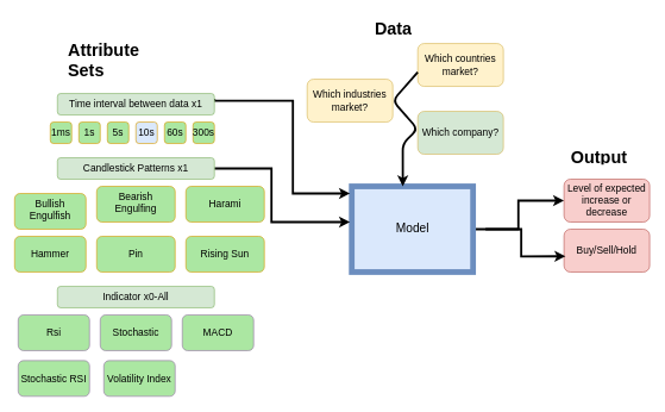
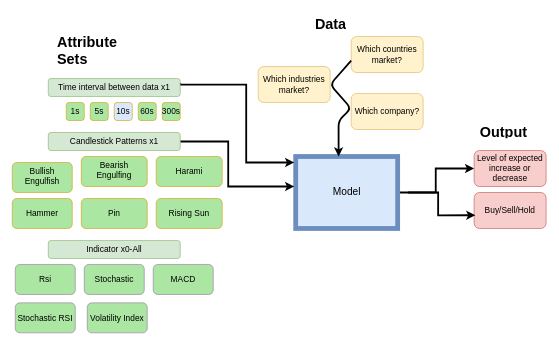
- <mxCell id="16" value="&lt;font style=&quot;font-size: 14px&quot;&gt;1ms&lt;/font&gt;" style="rounded=1;whiteSpace=wrap;html=1;fillColor=#ABE7A2;strokeColor=#d79b00;" vertex="1" parent="1"><mxGeometry x="70" y="170" width="30" height="30" as="geometry" /></mxCell>
- <mxCell id="11" value="&lt;font style=&quot;font-size: 14px&quot;&gt;Which company?&lt;/font&gt;" style="rounded=1;whiteSpace=wrap;html=1;fillColor=#d5e8d4;strokeColor=#d6b656;" vertex="1" parent="1"><mxGeometry x="585" y="155" width="120" height="60" as="geometry" /></mxCell>
+ <mxCell id="11" value="&lt;font style=&quot;font-size: 14px&quot;&gt;Which company?&lt;/font&gt;" style="rounded=1;whiteSpace=wrap;html=1;fillColor=#fff2cc;strokeColor=#d6b656;" vertex="1" parent="1"><mxGeometry x="585" y="155" width="120" height="60" as="geometry" /></mxCell>
